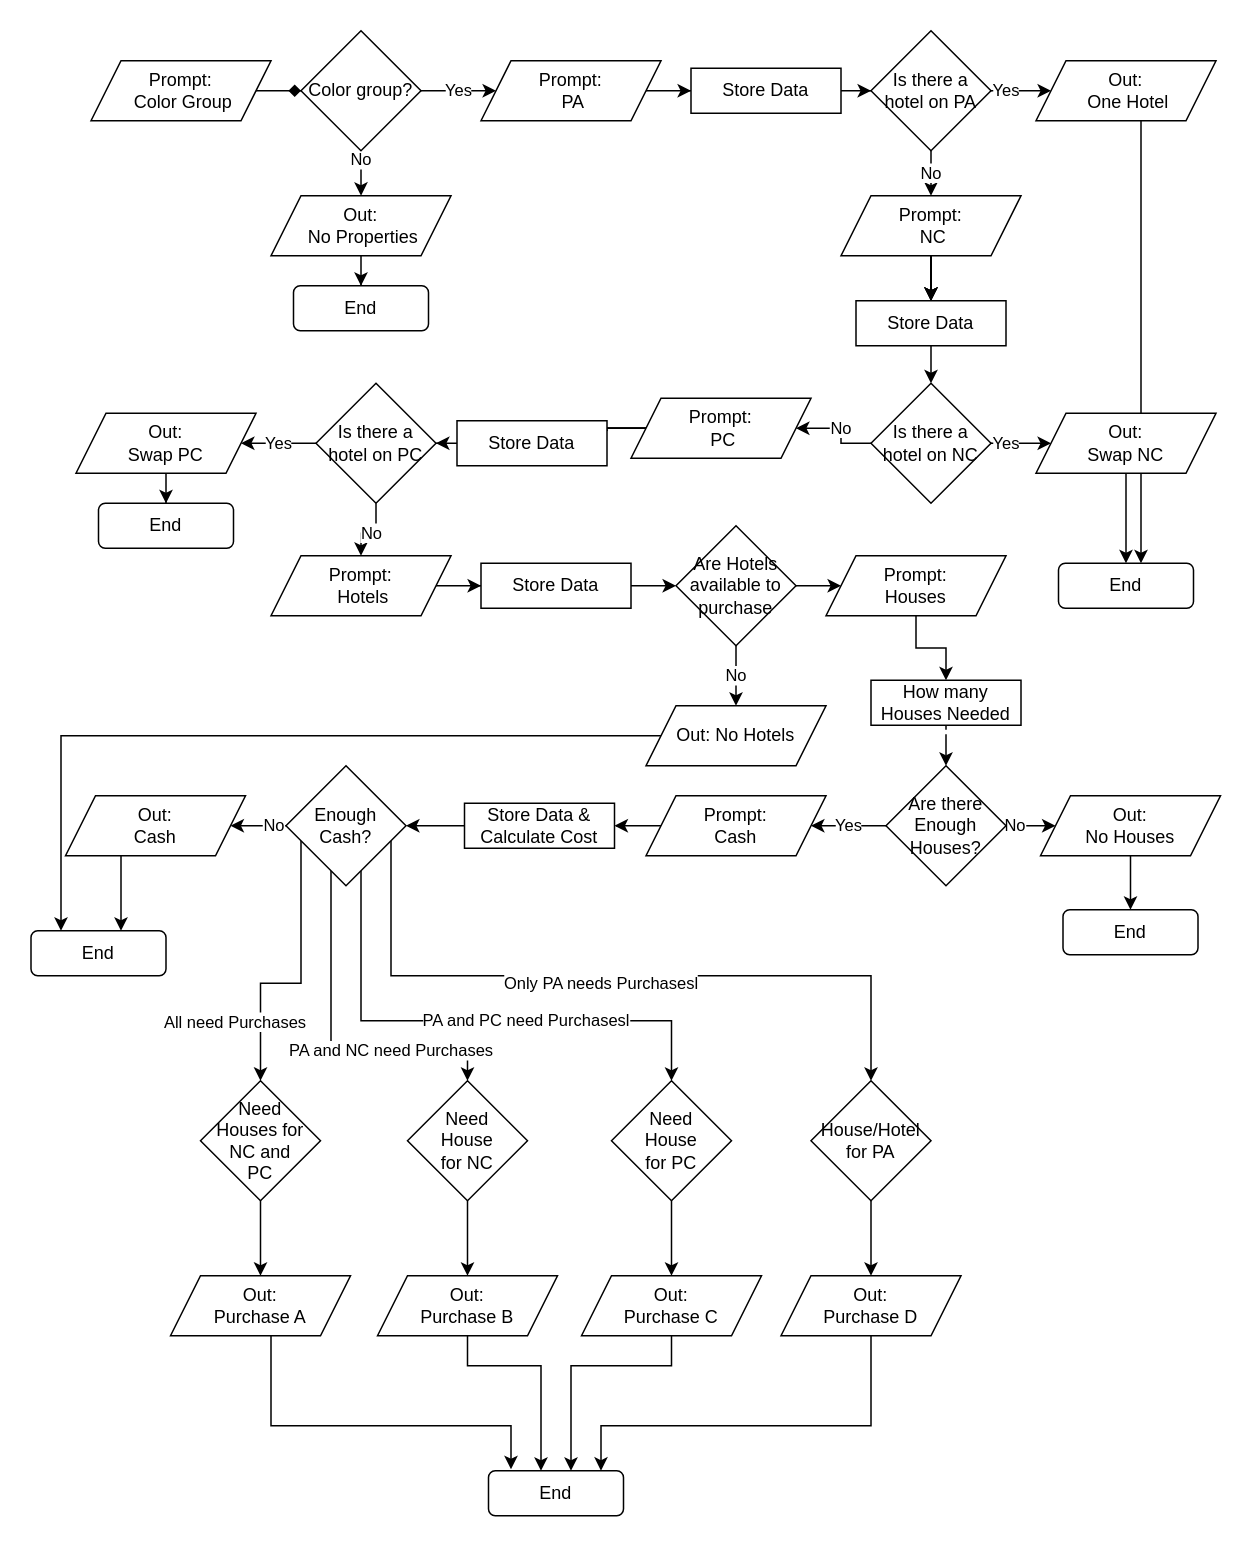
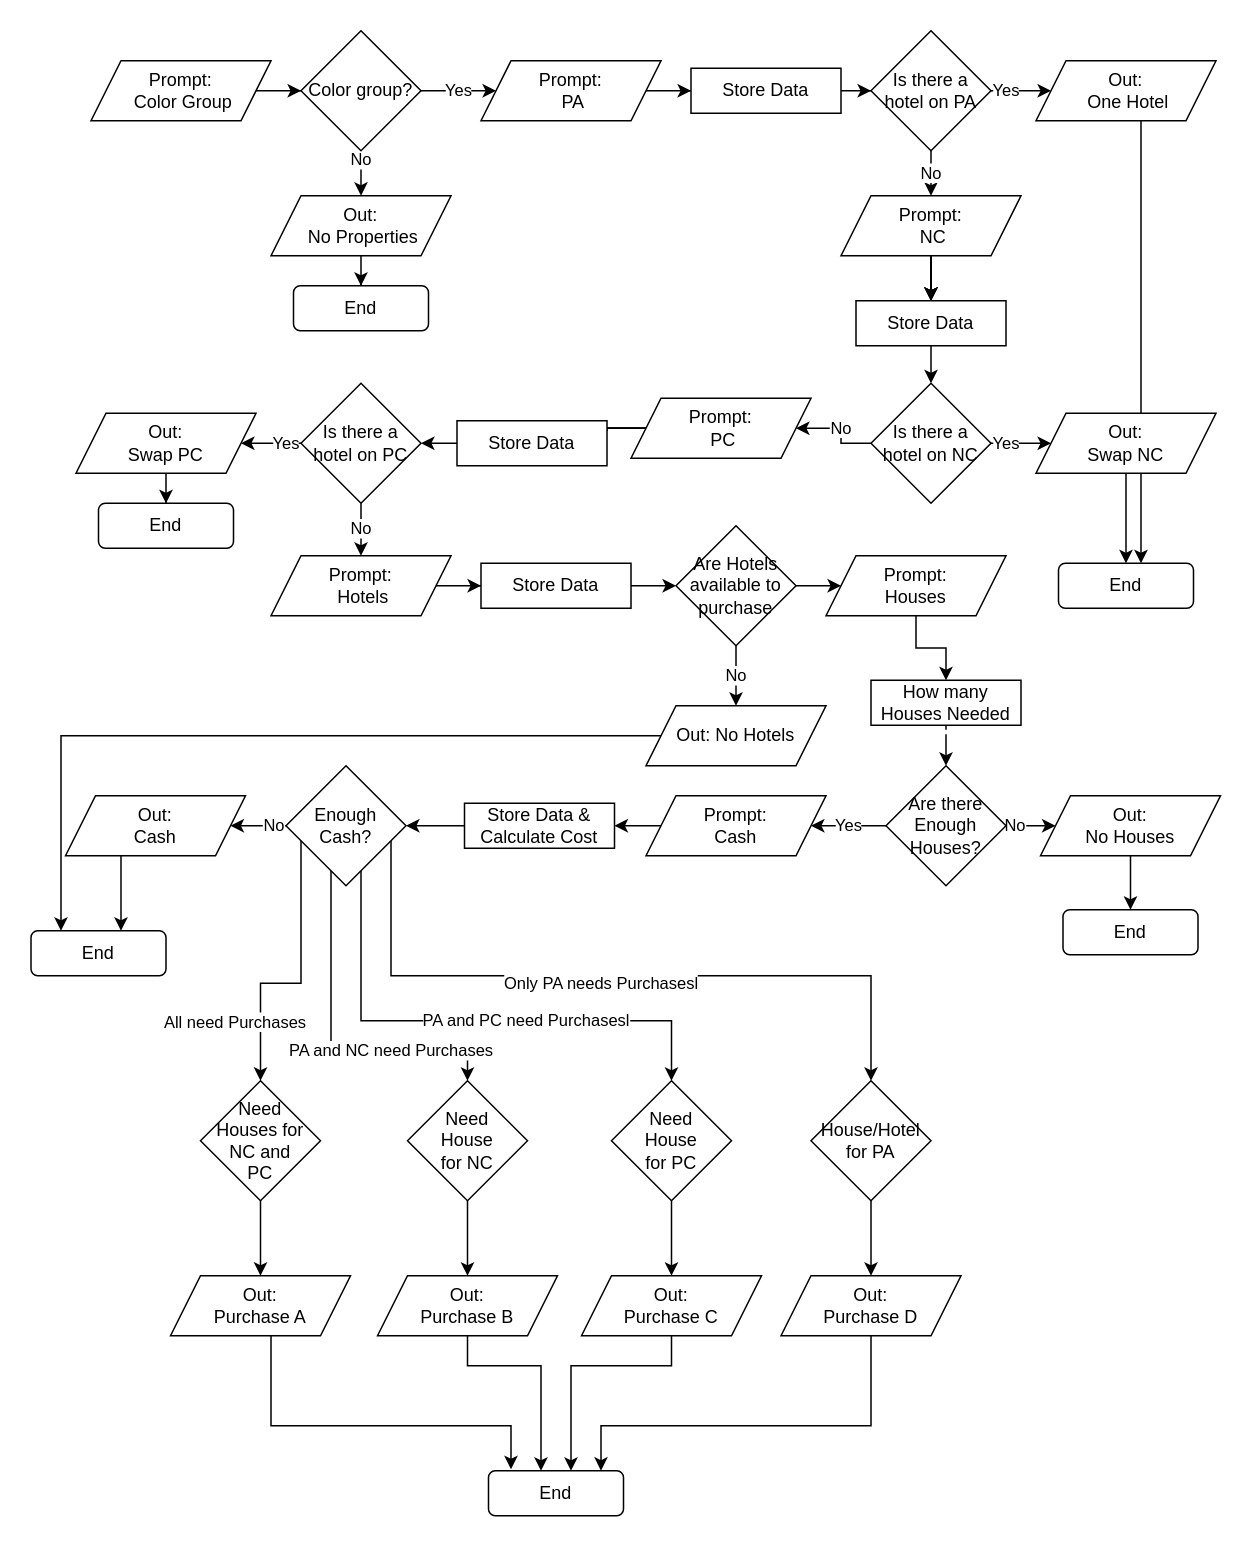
- <mxCell id="2" value="" style="edgeStyle=orthogonalEdgeStyle;rounded=0;orthogonalLoop=1;jettySize=auto;html=1;endArrow=diamond;" edge="1" parent="1" source="3" target="6"><mxGeometry relative="1" as="geometry" /></mxCell>
+ <mxCell id="2" value="" style="edgeStyle=orthogonalEdgeStyle;rounded=0;orthogonalLoop=1;jettySize=auto;html=1;" edge="1" parent="1" source="3" target="6"><mxGeometry relative="1" as="geometry" /></mxCell>
- <mxCell id="39" value="Is there a hotel on PC" style="rhombus;whiteSpace=wrap;html=1;" vertex="1" parent="1"><mxGeometry x="210" y="255" width="80" height="80" as="geometry" /></mxCell>
+ <mxCell id="39" value="Is there a hotel on PC" style="rhombus;whiteSpace=wrap;html=1;" vertex="1" parent="1"><mxGeometry x="200" y="255" width="80" height="80" as="geometry" /></mxCell>
